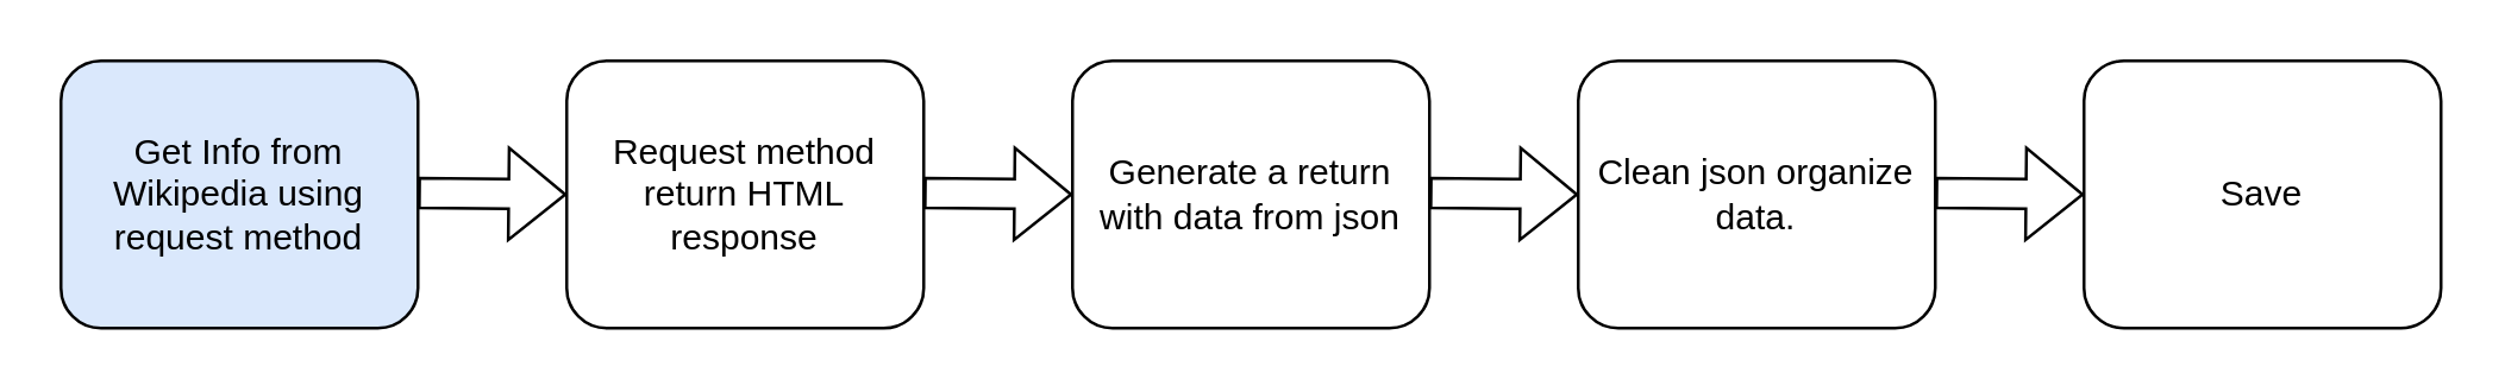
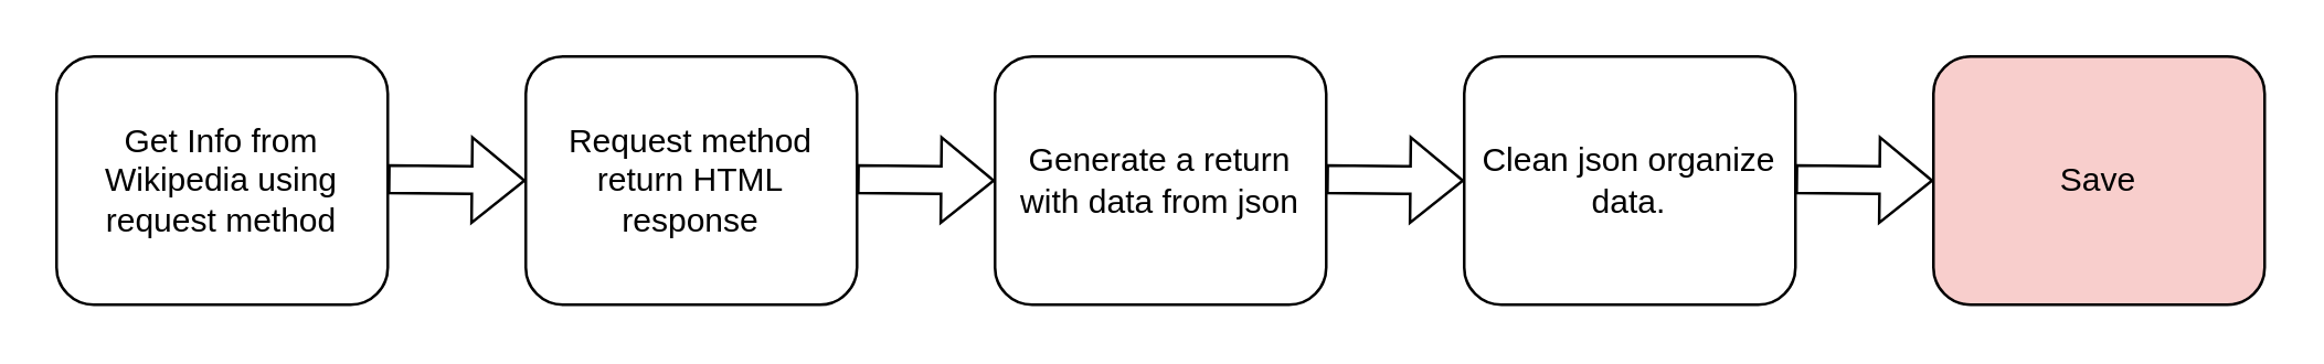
- <mxCell id="2" value="Get Info from Wikipedia using request method" style="rounded=1;whiteSpace=wrap;html=1;fillColor=#dae8fc;" vertex="1" parent="1"><mxGeometry x="20" y="20" width="120" height="90" as="geometry" /></mxCell>
+ <mxCell id="2" value="Get Info from Wikipedia using request method" style="rounded=1;whiteSpace=wrap;html=1;" vertex="1" parent="1"><mxGeometry x="20" y="20" width="120" height="90" as="geometry" /></mxCell>
- <mxCell id="6" value="Save" style="rounded=1;whiteSpace=wrap;html=1;" vertex="1" parent="1"><mxGeometry x="700" y="20" width="120" height="90" as="geometry" /></mxCell>
+ <mxCell id="6" value="Save" style="rounded=1;whiteSpace=wrap;html=1;fillColor=#f8cecc;" vertex="1" parent="1"><mxGeometry x="700" y="20" width="120" height="90" as="geometry" /></mxCell>
